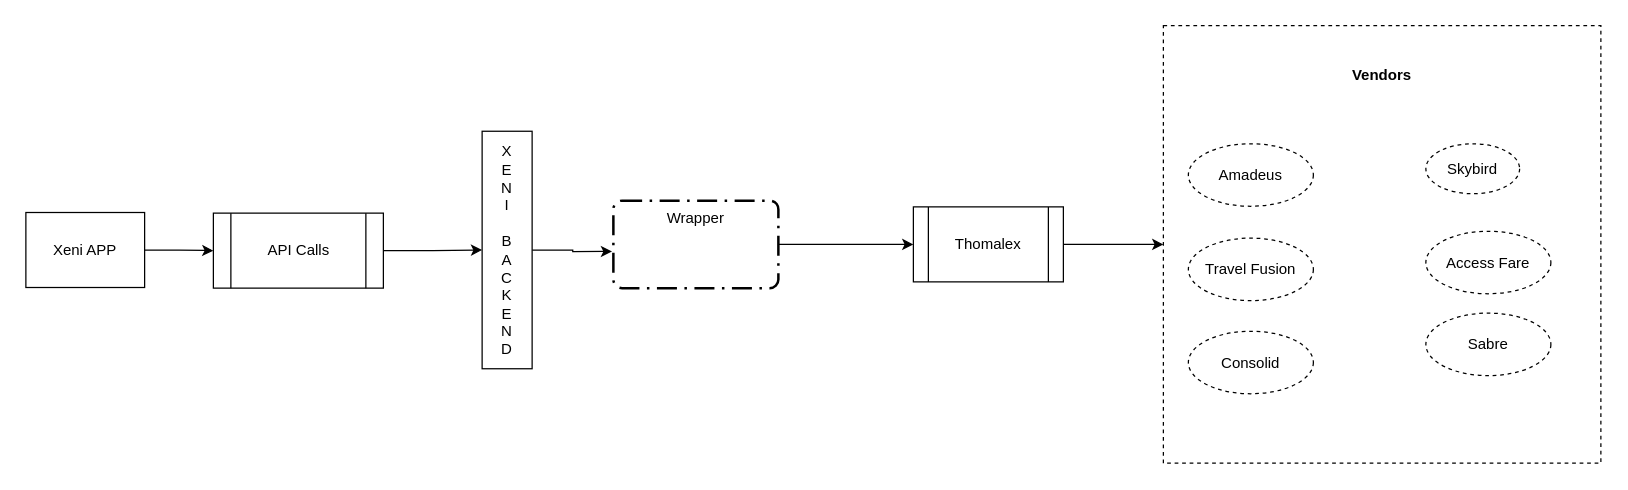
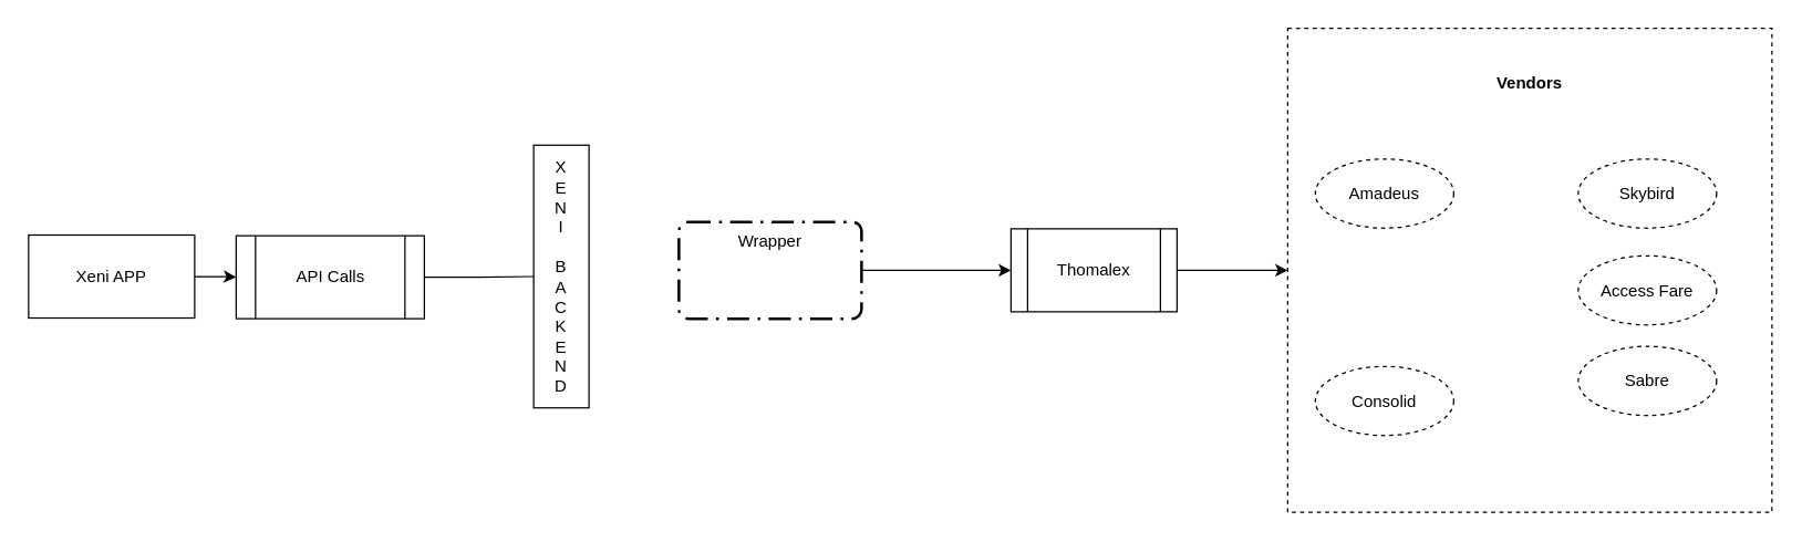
- <mxCell id="5" value="Skybird" style="ellipse;whiteSpace=wrap;html=1;dashed=1;" vertex="1" parent="1"><mxGeometry x="1140" y="114.5" width="75" height="40" as="geometry" /></mxCell>
+ <mxCell id="5" value="Skybird" style="ellipse;whiteSpace=wrap;html=1;dashed=1;" vertex="1" parent="1"><mxGeometry x="1140" y="114.5" width="100" height="50" as="geometry" /></mxCell>
- <mxCell id="13" value="Xeni APP" style="rounded=0;whiteSpace=wrap;html=1;" vertex="1" parent="1"><mxGeometry x="20" y="169.5" width="95" height="60" as="geometry" /></mxCell>
+ <mxCell id="13" value="Xeni APP" style="rounded=0;whiteSpace=wrap;html=1;" vertex="1" parent="1"><mxGeometry x="20" y="169.5" width="120" height="60" as="geometry" /></mxCell>
- <mxCell id="8" value="" style="edgeStyle=orthogonalEdgeStyle;rounded=0;orthogonalLoop=1;jettySize=auto;html=1;" edge="1" parent="1" source="9" target="11"><mxGeometry relative="1" as="geometry" /></mxCell>
+ <mxCell id="8" value="" style="edgeStyle=orthogonalEdgeStyle;rounded=0;orthogonalLoop=1;jettySize=auto;html=1;endArrow=none;" edge="1" parent="1" source="9" target="11"><mxGeometry relative="1" as="geometry" /></mxCell>
- <mxCell id="10" style="edgeStyle=orthogonalEdgeStyle;rounded=0;orthogonalLoop=1;jettySize=auto;html=1;entryX=-0.008;entryY=0.581;entryDx=0;entryDy=0;entryPerimeter=0;fontSize=12;startArrow=none;startFill=0;endArrow=classic;endFill=1;exitX=1;exitY=0.5;exitDx=0;exitDy=0;" edge="1" parent="1" source="11" target="4"><mxGeometry relative="1" as="geometry"><mxPoint x="452.432" y="6.358" as="targetPoint" /></mxGeometry></mxCell>
- <mxCell id="18" value="Travel Fusion" style="ellipse;whiteSpace=wrap;html=1;dashed=1;" vertex="1" parent="1"><mxGeometry x="950" y="190" width="100" height="50" as="geometry" /></mxCell>
